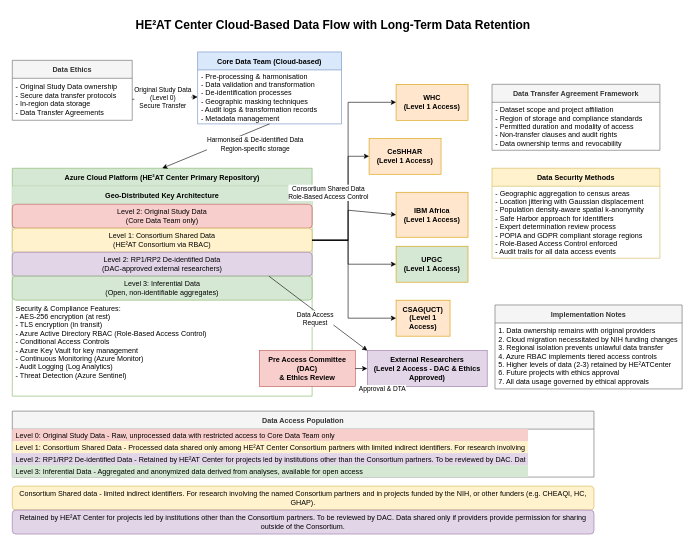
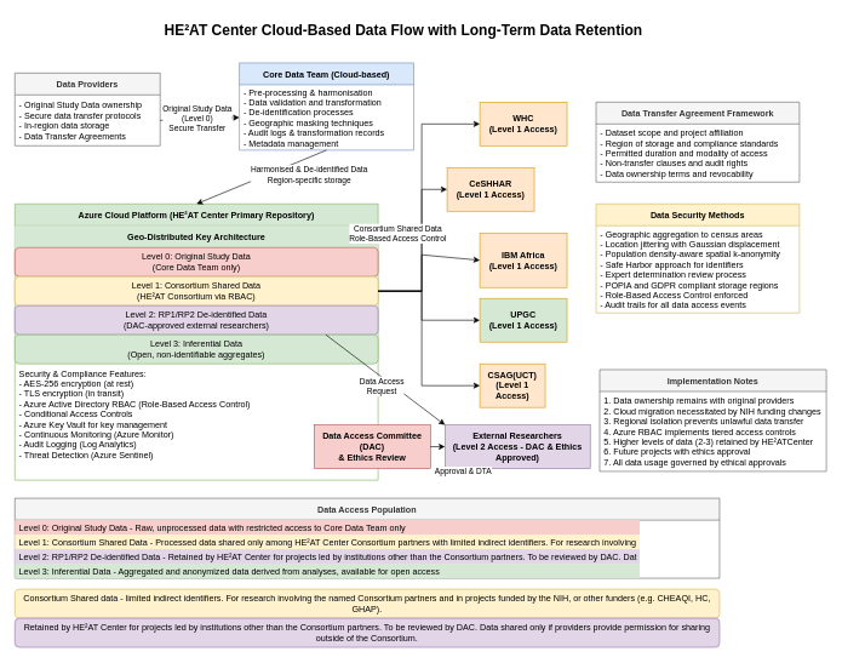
- <mxCell id="3" value="Data Ethics" style="swimlane;fontStyle=1;childLayout=stackLayout;horizontal=1;startSize=30;horizontalStack=0;resizeParent=1;resizeParentMax=0;resizeLast=0;collapsible=1;marginBottom=0;fillColor=#f5f5f5;strokeColor=#666666;fontColor=#333333;" parent="1" vertex="1"><mxGeometry x="20" y="100" width="200" height="100" as="geometry" /></mxCell>
+ <mxCell id="3" value="Data Providers" style="swimlane;fontStyle=1;childLayout=stackLayout;horizontal=1;startSize=30;horizontalStack=0;resizeParent=1;resizeParentMax=0;resizeLast=0;collapsible=1;marginBottom=0;fillColor=#f5f5f5;strokeColor=#666666;fontColor=#333333;" parent="1" vertex="1"><mxGeometry x="20" y="100" width="200" height="100" as="geometry" /></mxCell>
- <mxCell id="9" value="Level 2: Original Study Data&#10;(Core Data Team only)" style="rounded=1;whiteSpace=wrap;html=1;fillColor=#f8cecc;strokeColor=#b85450;align=center;fontColor=#000000;" parent="7" vertex="1"><mxGeometry y="60" width="500" height="40" as="geometry" /></mxCell>
+ <mxCell id="9" value="Level 0: Original Study Data&#10;(Core Data Team only)" style="rounded=1;whiteSpace=wrap;html=1;fillColor=#f8cecc;strokeColor=#b85450;align=center;fontColor=#000000;" parent="7" vertex="1"><mxGeometry y="60" width="500" height="40" as="geometry" /></mxCell>
- <mxCell id="24" value="Pre Access Committee (DAC)&#10;&amp;amp; Ethics Review" style="rounded=0;whiteSpace=wrap;html=1;fillColor=#f8cecc;strokeColor=#b85450;fontStyle=1;fontColor=#000000;" parent="1" vertex="1"><mxGeometry x="432" y="584" width="160" height="60" as="geometry" /></mxCell>
+ <mxCell id="24" value="Data Access Committee (DAC)&#10;&amp;amp; Ethics Review" style="rounded=0;whiteSpace=wrap;html=1;fillColor=#f8cecc;strokeColor=#b85450;fontStyle=1;fontColor=#000000;" parent="1" vertex="1"><mxGeometry x="432" y="584" width="160" height="60" as="geometry" /></mxCell>
